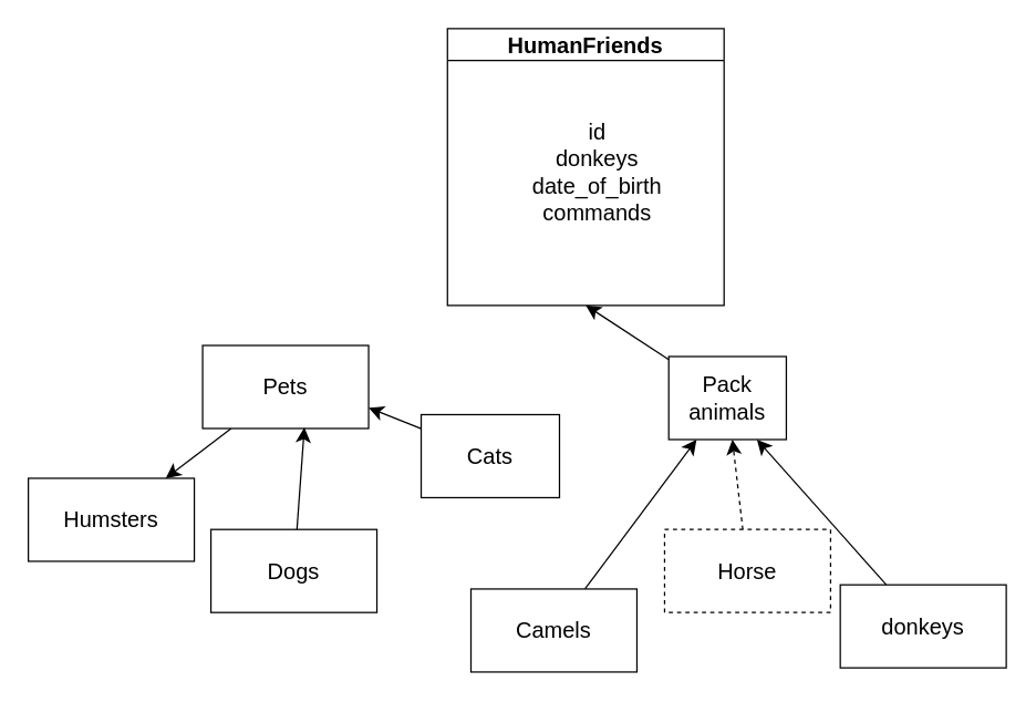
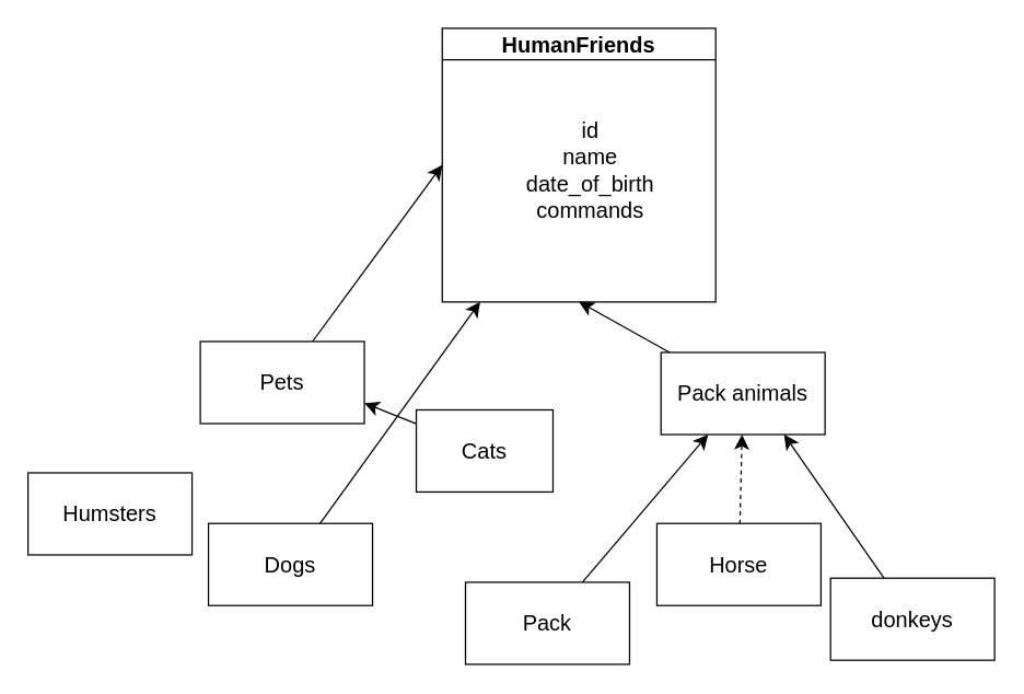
- <mxCell id="18" value="id&lt;br&gt;donkeys&lt;br&gt;date_of_birth&lt;br&gt;commands" style="text;html=1;align=center;verticalAlign=middle;resizable=0;points=[];autosize=1;strokeColor=none;fillColor=none;fontSize=16;" parent="1" vertex="1"><mxGeometry x="375" y="79" width="111" height="89" as="geometry" /></mxCell>
+ <mxCell id="18" value="id&lt;br&gt;name&lt;br&gt;date_of_birth&lt;br&gt;commands" style="text;html=1;align=center;verticalAlign=middle;resizable=0;points=[];autosize=1;strokeColor=none;fillColor=none;fontSize=16;" parent="1" vertex="1"><mxGeometry x="375" y="79" width="111" height="89" as="geometry" /></mxCell>
- <mxCell id="3" value="Pack animals" style="rounded=0;whiteSpace=wrap;html=1;fontSize=16;" parent="1" vertex="1"><mxGeometry x="483" y="257" width="85" height="60" as="geometry" /></mxCell>
+ <mxCell id="3" value="Pack animals" style="rounded=0;whiteSpace=wrap;html=1;fontSize=16;" parent="1" vertex="1"><mxGeometry x="483" y="257" width="120" height="60" as="geometry" /></mxCell>
- <mxCell id="5" style="edgeStyle=none;curved=1;rounded=0;orthogonalLoop=1;jettySize=auto;html=1;fontSize=12;startSize=8;endSize=8;" parent="1" source="6" target="9" edge="1"><mxGeometry relative="1" as="geometry" /></mxCell>
+ <mxCell id="5" style="edgeStyle=none;curved=1;rounded=0;orthogonalLoop=1;jettySize=auto;html=1;entryX=0;entryY=0.5;entryDx=0;entryDy=0;fontSize=12;startSize=8;endSize=8;" parent="1" source="6" target="17" edge="1"><mxGeometry relative="1" as="geometry" /></mxCell>
- <mxCell id="16" style="edgeStyle=none;curved=1;rounded=0;orthogonalLoop=1;jettySize=auto;html=1;entryX=0.613;entryY=0.987;entryDx=0;entryDy=0;entryPerimeter=0;fontSize=12;startSize=8;endSize=8;" parent="1" source="4" target="6" edge="1"><mxGeometry relative="1" as="geometry" /></mxCell>
+ <mxCell id="16" style="edgeStyle=none;curved=1;rounded=0;orthogonalLoop=1;jettySize=auto;html=1;fontSize=12;startSize=8;endSize=8;" parent="1" source="4" target="17" edge="1"><mxGeometry relative="1" as="geometry" /></mxCell>
- <mxCell id="11" value="Horse" style="rounded=0;whiteSpace=wrap;html=1;fontSize=16;dashed=1;" parent="1" vertex="1"><mxGeometry x="480" y="382" width="120" height="60" as="geometry" /></mxCell>
+ <mxCell id="11" value="Horse" style="rounded=0;whiteSpace=wrap;html=1;fontSize=16;" parent="1" vertex="1"><mxGeometry x="480" y="382" width="120" height="60" as="geometry" /></mxCell>
- <mxCell id="13" value="Camels" style="rounded=0;whiteSpace=wrap;html=1;fontSize=16;" parent="1" vertex="1"><mxGeometry x="340" y="425" width="120" height="60" as="geometry" /></mxCell>
+ <mxCell id="13" value="Pack" style="rounded=0;whiteSpace=wrap;html=1;fontSize=16;" parent="1" vertex="1"><mxGeometry x="340" y="425" width="120" height="60" as="geometry" /></mxCell>
